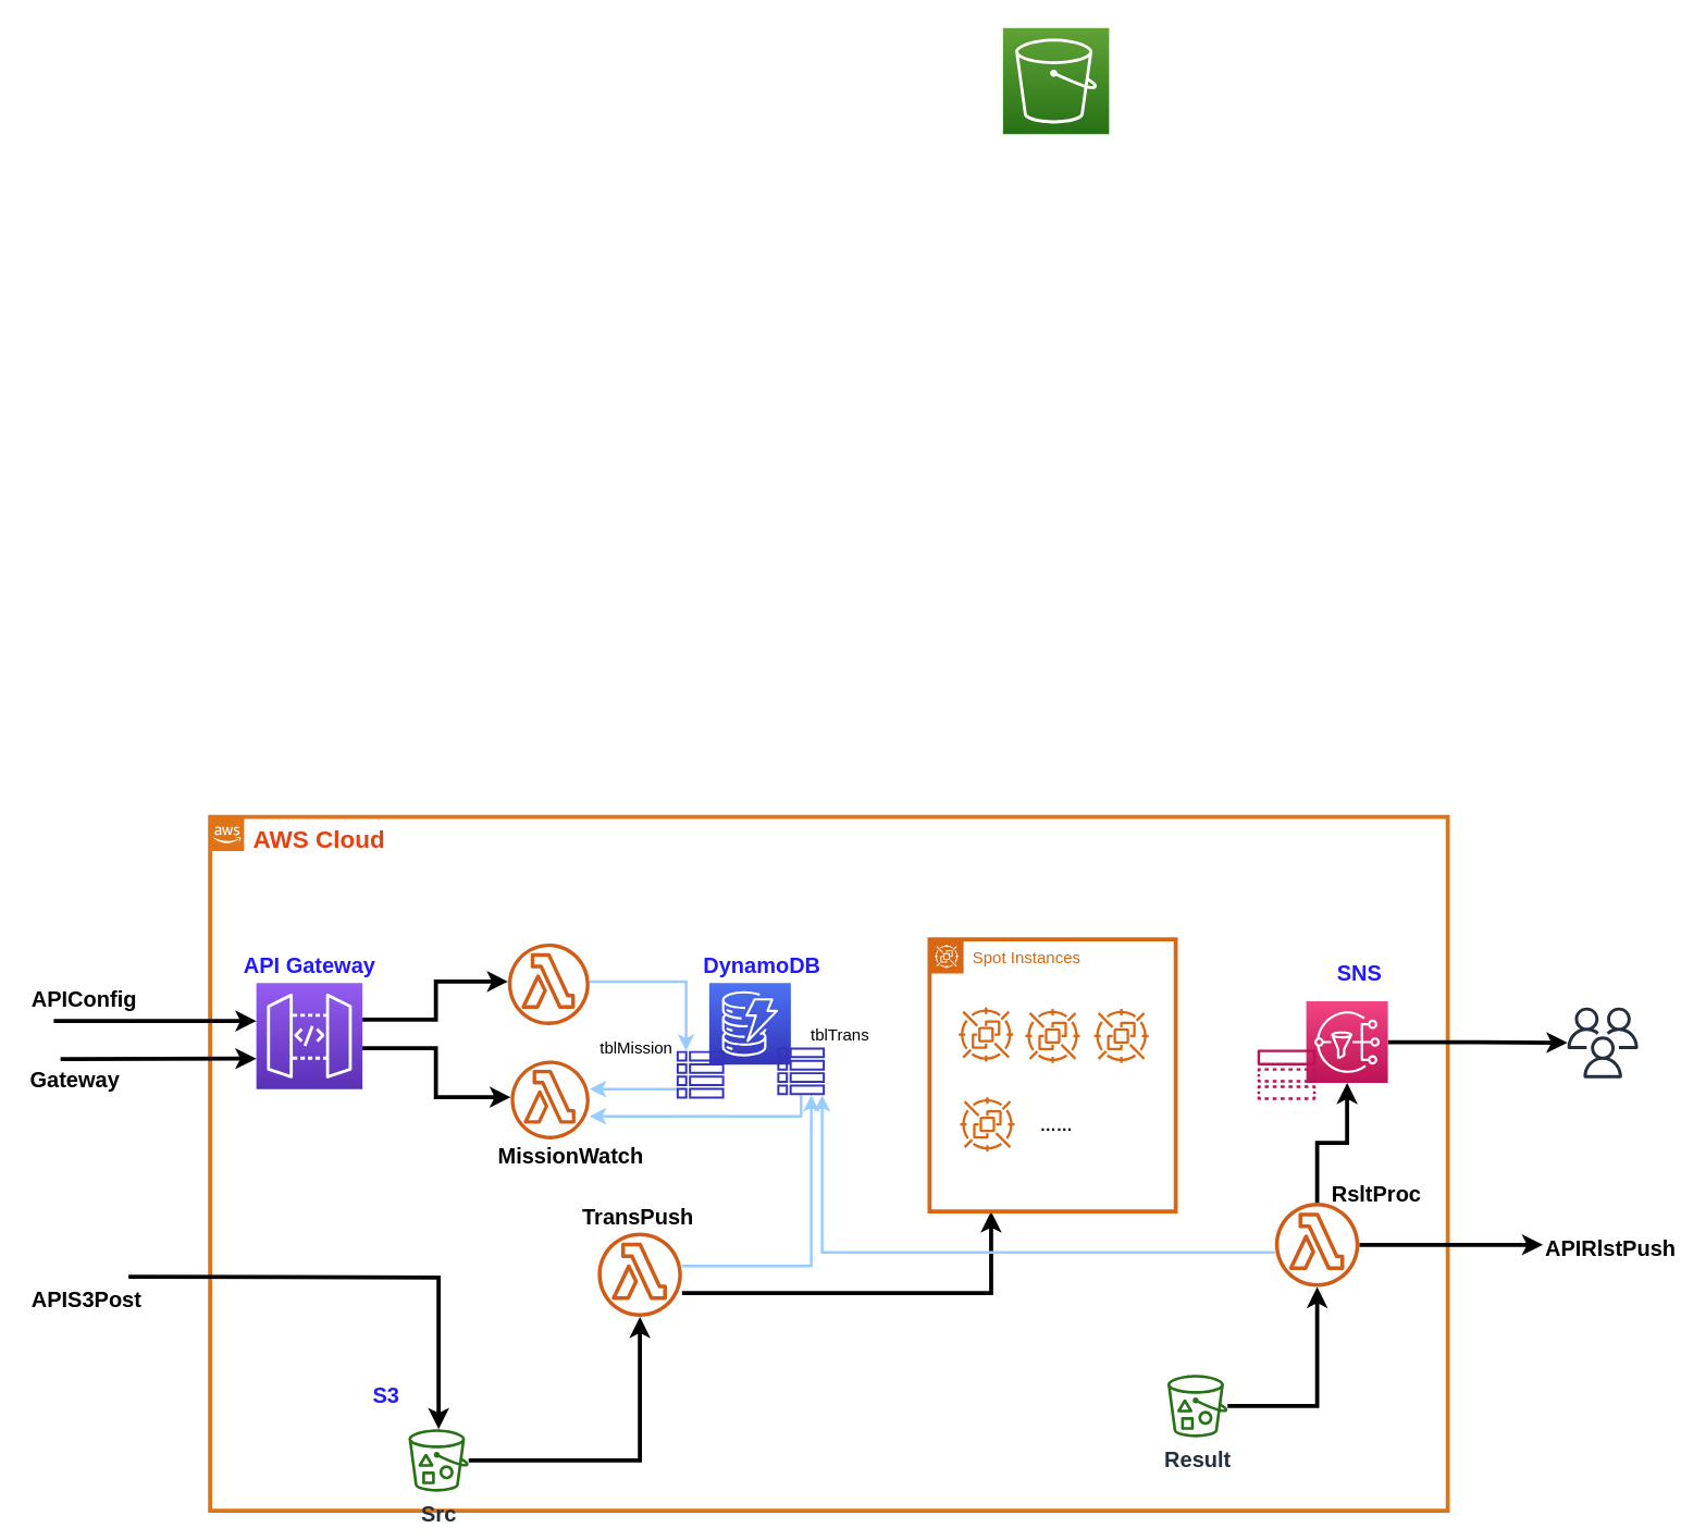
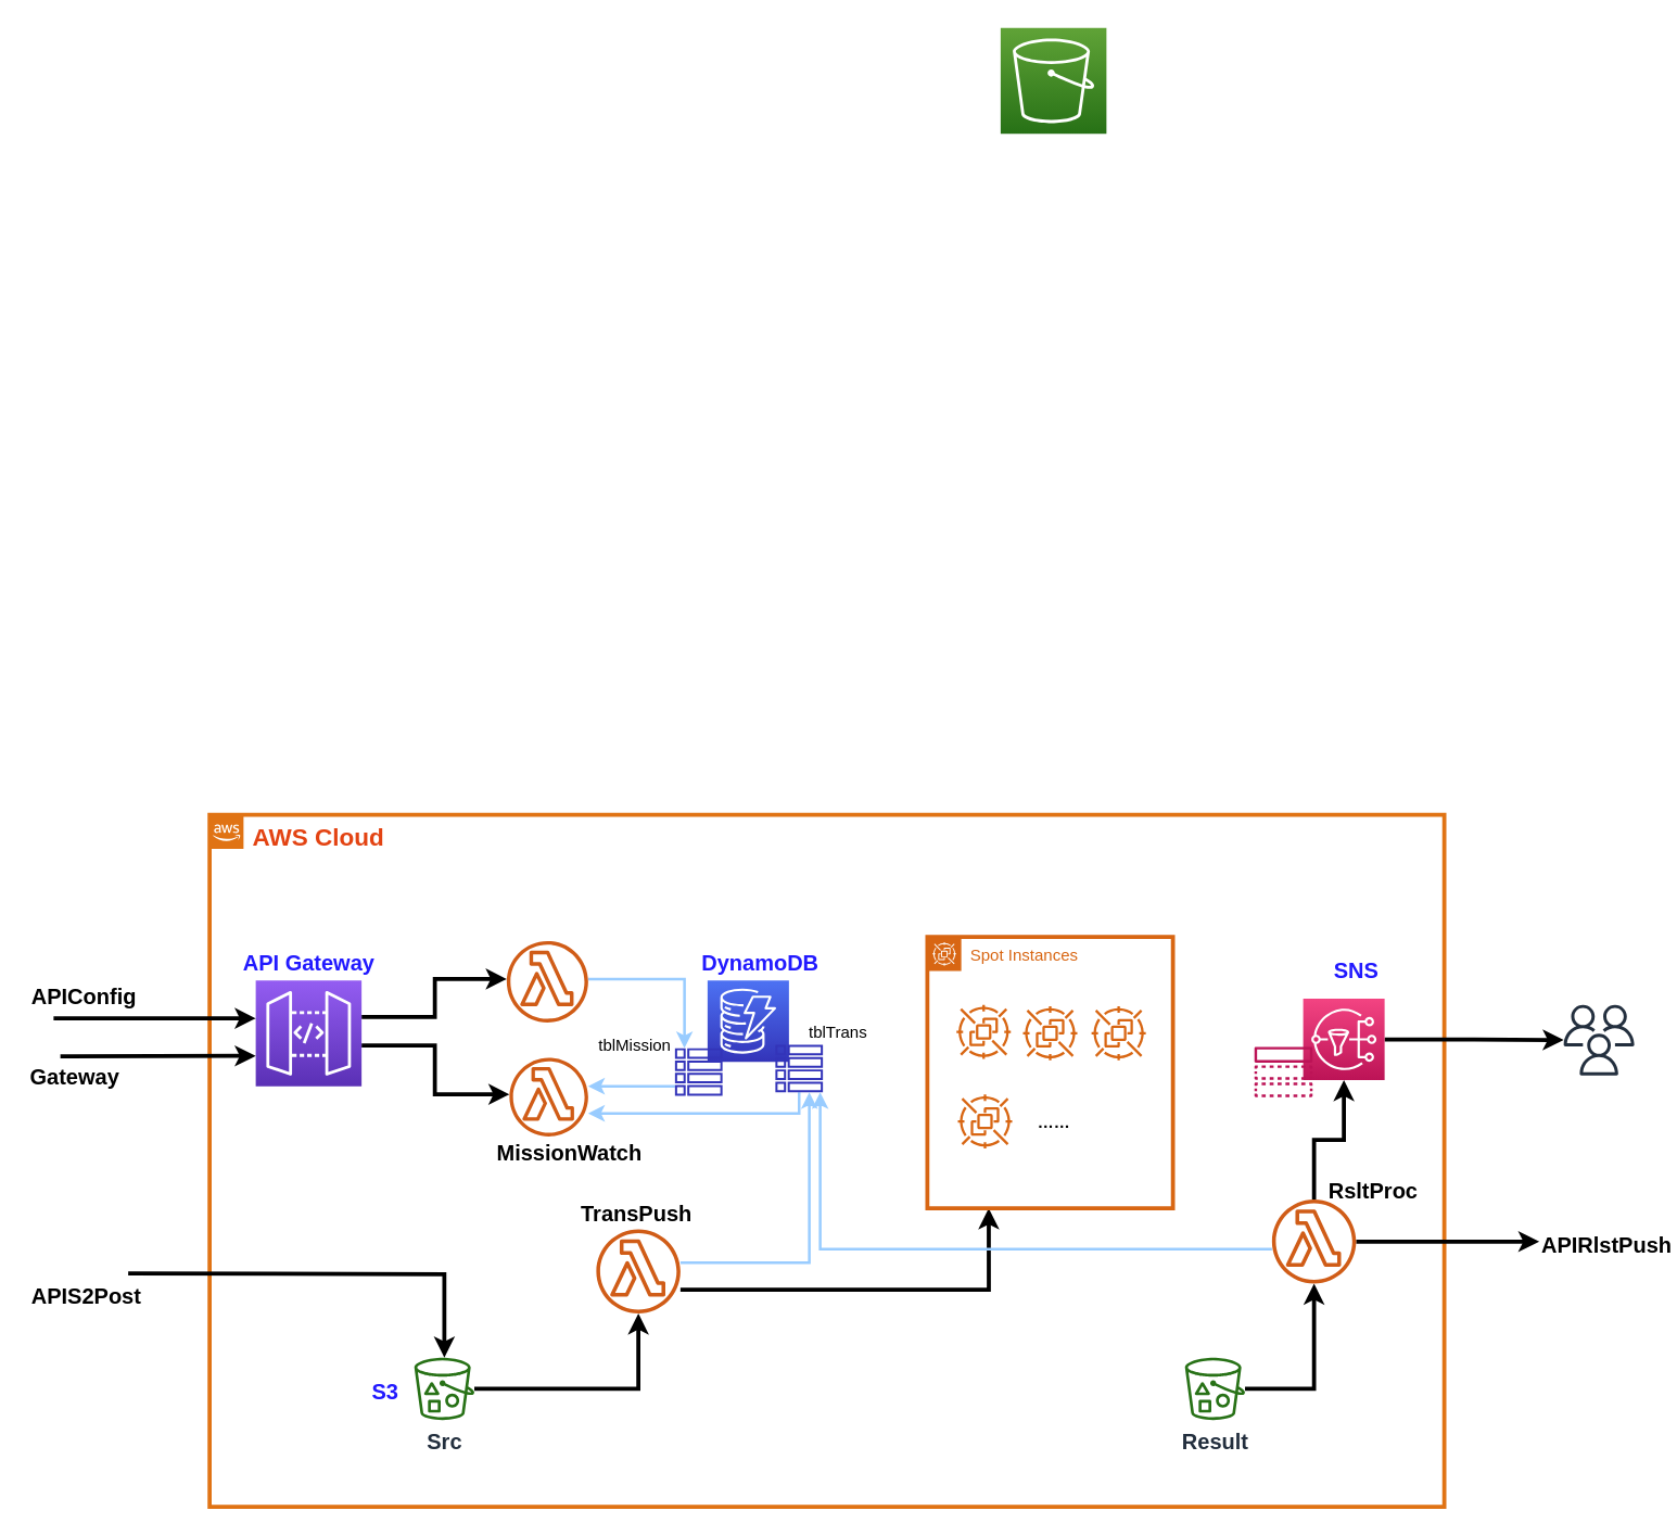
- <mxCell id="31" value="APIS3Post" style="text;html=1;resizable=0;points=[];autosize=1;align=left;verticalAlign=top;spacingTop=-4;fontSize=16;fontStyle=1" parent="1" vertex="1"><mxGeometry x="21" y="942.5" width="70" height="20" as="geometry" /></mxCell>
+ <mxCell id="31" value="APIS2Post" style="text;html=1;resizable=0;points=[];autosize=1;align=left;verticalAlign=top;spacingTop=-4;fontSize=16;fontStyle=1" parent="1" vertex="1"><mxGeometry x="21" y="942.5" width="70" height="20" as="geometry" /></mxCell>
- <mxCell id="27" value="Result&lt;br style=&quot;font-size: 16px;&quot;&gt;" style="outlineConnect=0;fontColor=#232F3E;gradientColor=none;fillColor=#277116;strokeColor=none;dashed=0;verticalLabelPosition=bottom;verticalAlign=top;align=center;html=1;fontSize=16;fontStyle=1;aspect=fixed;shape=mxgraph.aws4.bucket_with_objects;" parent="1" vertex="1"><mxGeometry x="857.5" y="1010" width="45" height="46" as="geometry" /></mxCell>
+ <mxCell id="27" value="Result&lt;br style=&quot;font-size: 16px;&quot;&gt;" style="outlineConnect=0;fontColor=#232F3E;gradientColor=none;fillColor=#277116;strokeColor=none;dashed=0;verticalLabelPosition=bottom;verticalAlign=top;align=center;html=1;fontSize=16;fontStyle=1;aspect=fixed;shape=mxgraph.aws4.bucket_with_objects;" parent="1" vertex="1"><mxGeometry x="872.5" y="1000" width="45" height="46" as="geometry" /></mxCell>
- <mxCell id="21" value="Src" style="outlineConnect=0;fontColor=#232F3E;gradientColor=none;fillColor=#277116;strokeColor=none;dashed=0;verticalLabelPosition=bottom;verticalAlign=top;align=center;html=1;fontSize=16;fontStyle=1;aspect=fixed;shape=mxgraph.aws4.bucket_with_objects;" parent="1" vertex="1"><mxGeometry x="299.5" y="1050" width="45" height="46" as="geometry" /></mxCell>
+ <mxCell id="21" value="Src" style="outlineConnect=0;fontColor=#232F3E;gradientColor=none;fillColor=#277116;strokeColor=none;dashed=0;verticalLabelPosition=bottom;verticalAlign=top;align=center;html=1;fontSize=16;fontStyle=1;aspect=fixed;shape=mxgraph.aws4.bucket_with_objects;" parent="1" vertex="1"><mxGeometry x="304.5" y="1000" width="45" height="46" as="geometry" /></mxCell>
